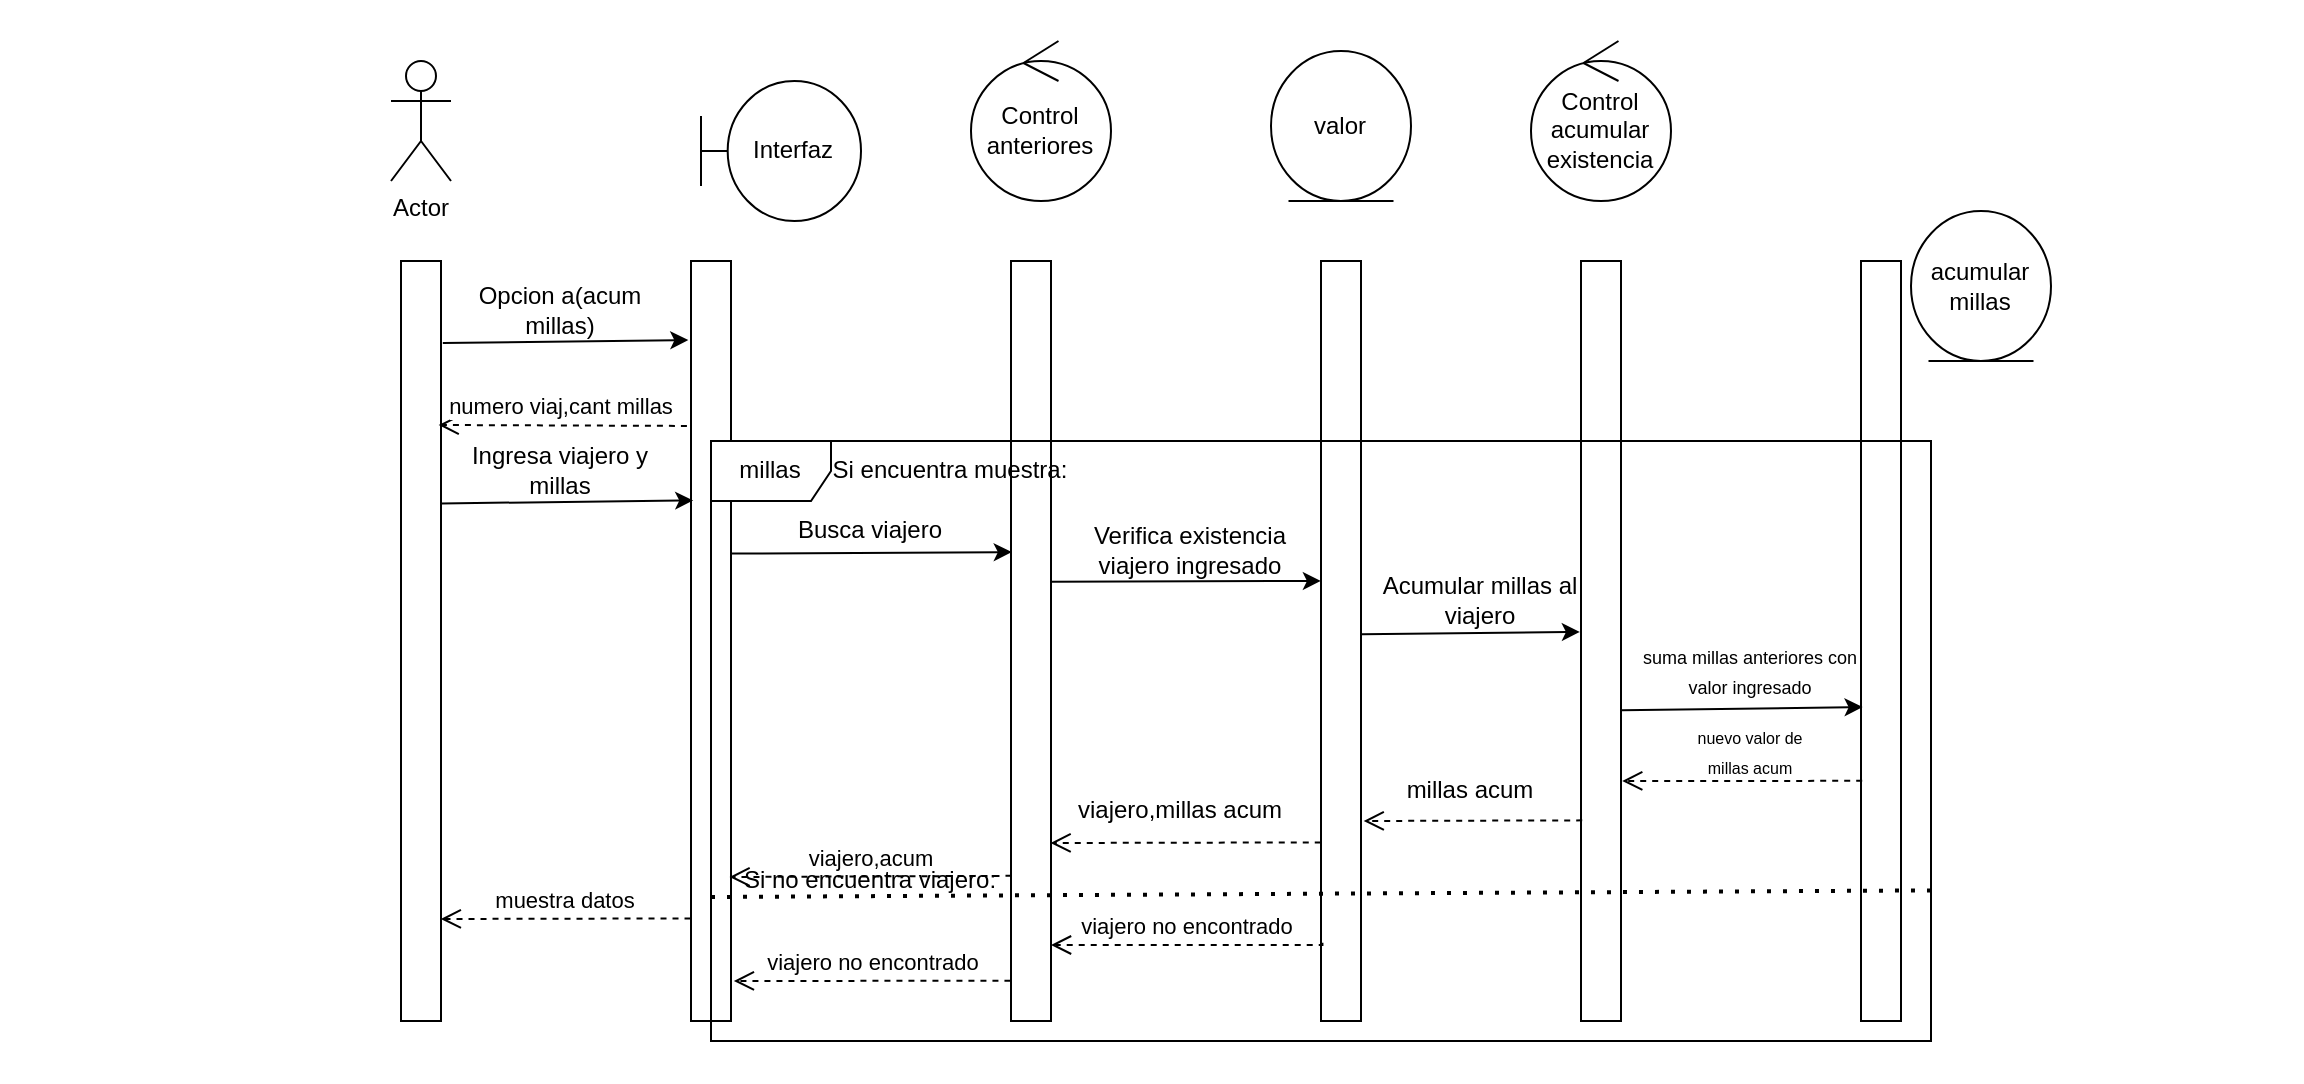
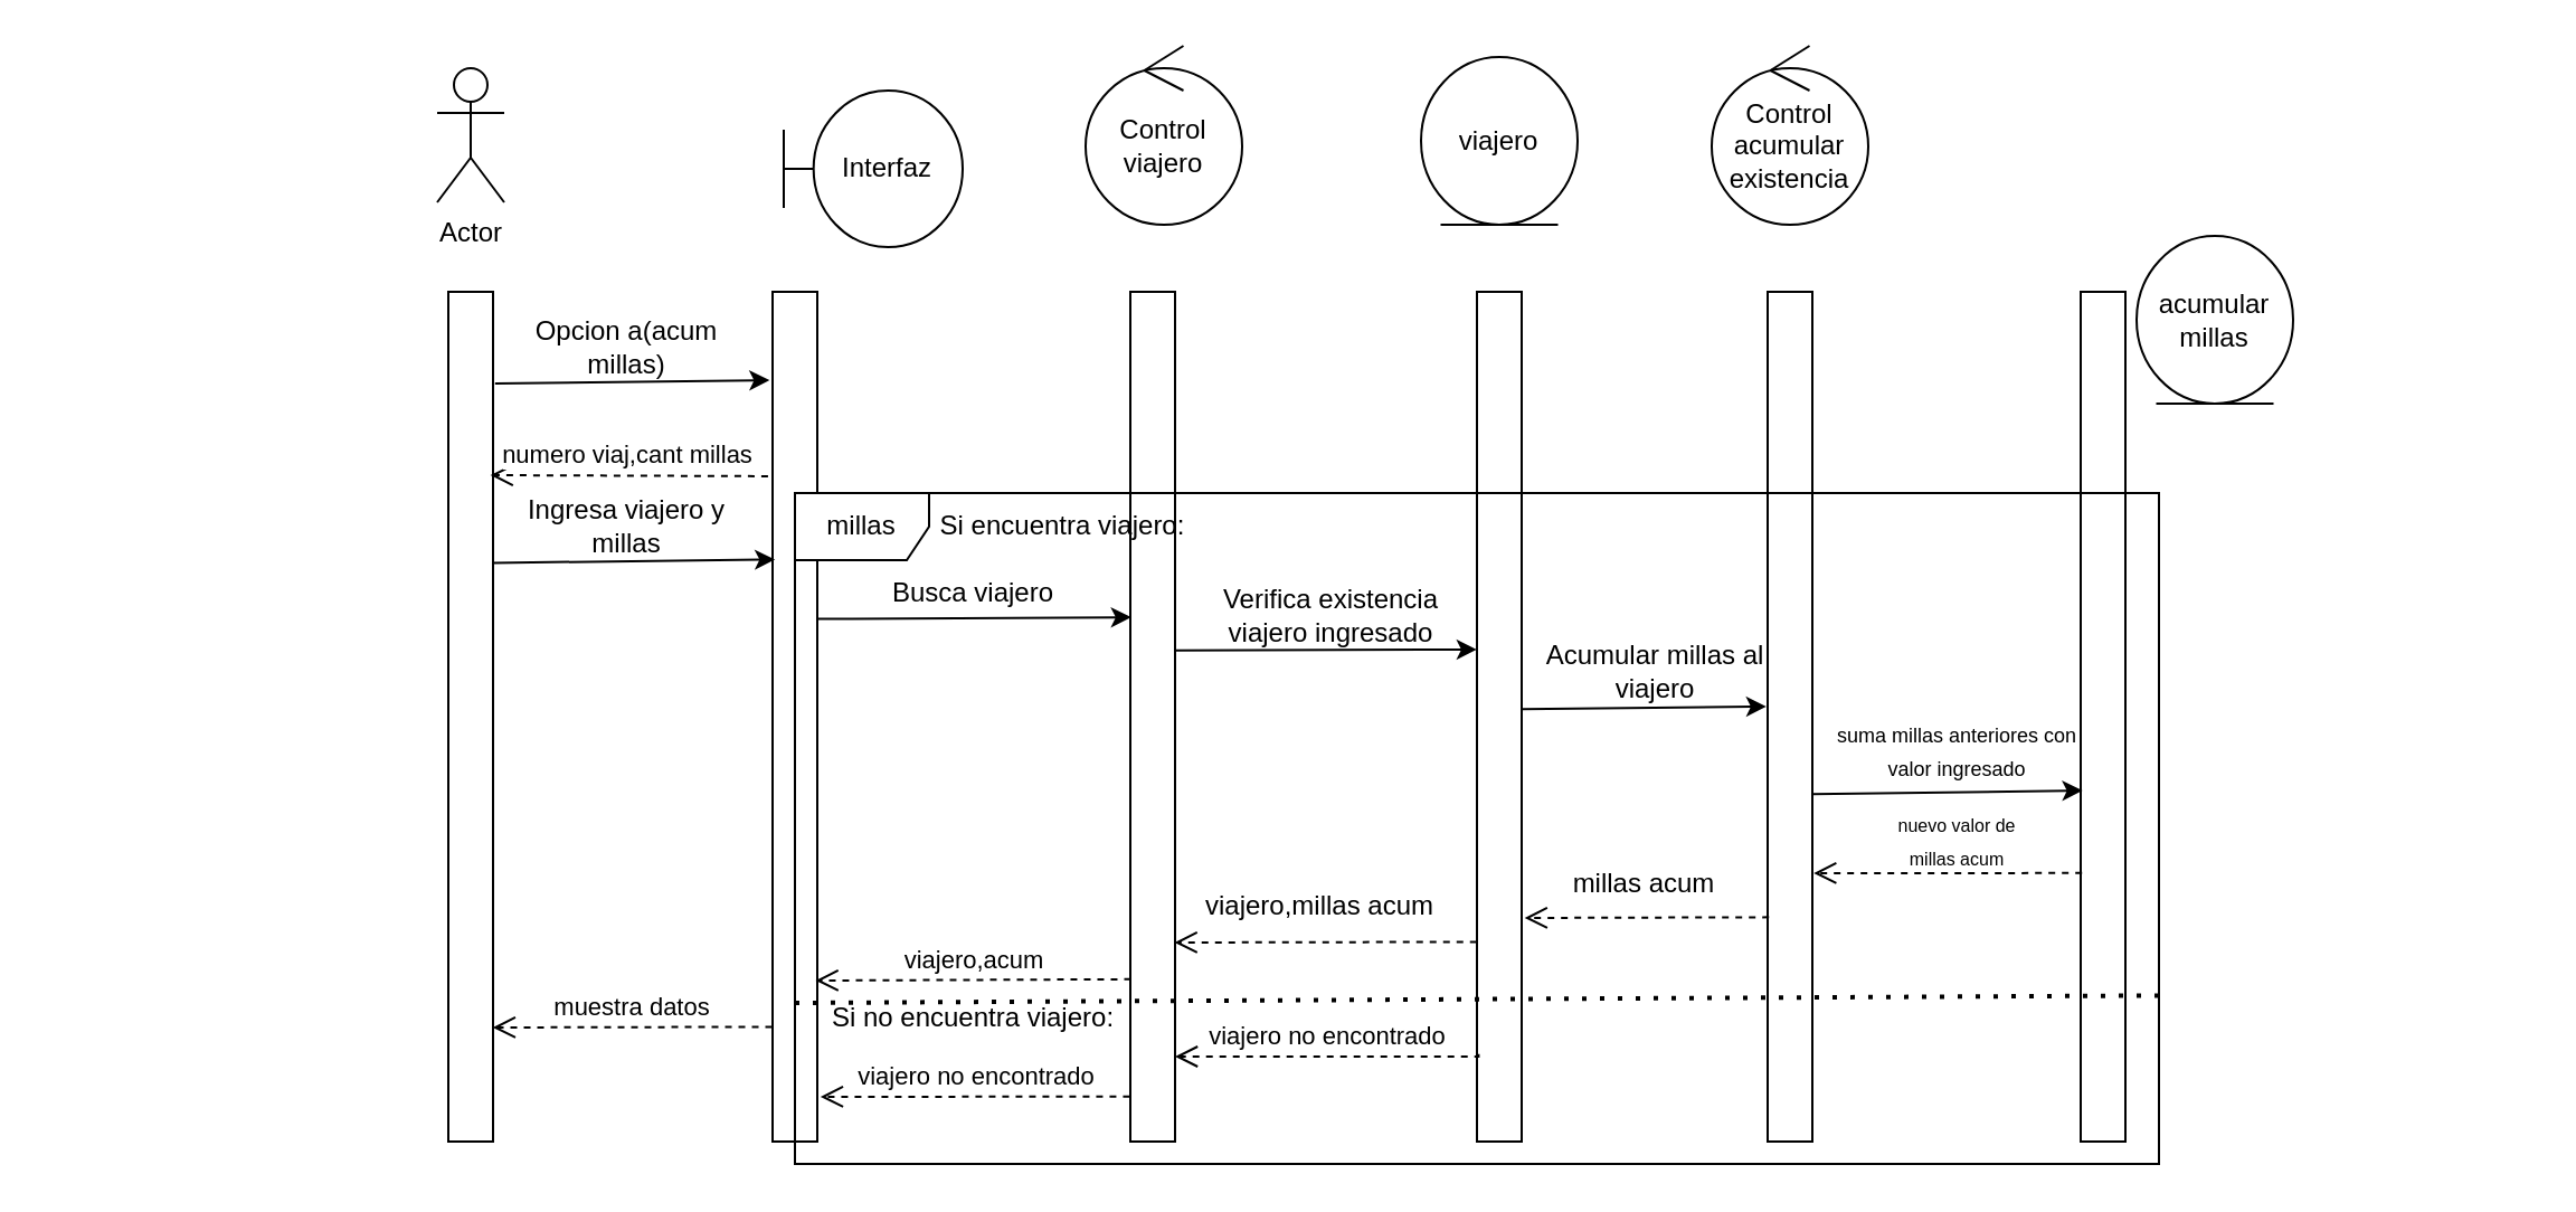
- <mxCell id="7" value="valor" style="ellipse;shape=umlEntity;whiteSpace=wrap;html=1;" vertex="1" parent="1"><mxGeometry x="635" y="25" width="70" height="75" as="geometry" /></mxCell>
+ <mxCell id="7" value="viajero" style="ellipse;shape=umlEntity;whiteSpace=wrap;html=1;" vertex="1" parent="1"><mxGeometry x="635" y="25" width="70" height="75" as="geometry" /></mxCell>
- <mxCell id="6" value="Control anteriores" style="ellipse;shape=umlControl;whiteSpace=wrap;html=1;" vertex="1" parent="1"><mxGeometry x="485" y="20" width="70" height="80" as="geometry" /></mxCell>
+ <mxCell id="6" value="Control viajero" style="ellipse;shape=umlControl;whiteSpace=wrap;html=1;" vertex="1" parent="1"><mxGeometry x="485" y="20" width="70" height="80" as="geometry" /></mxCell>
- <mxCell id="39" value="Si encuentra muestra:" style="text;html=1;strokeColor=none;fillColor=none;align=center;verticalAlign=middle;whiteSpace=wrap;rounded=0;" vertex="1" parent="1"><mxGeometry x="405" y="215" width="140" height="40" as="geometry" /></mxCell>
+ <mxCell id="39" value="Si encuentra viajero:" style="text;html=1;strokeColor=none;fillColor=none;align=center;verticalAlign=middle;whiteSpace=wrap;rounded=0;" vertex="1" parent="1"><mxGeometry x="405" y="215" width="140" height="40" as="geometry" /></mxCell>
- <mxCell id="38" value="Si no encuentra viajero:" style="text;html=1;strokeColor=none;fillColor=none;align=center;verticalAlign=middle;whiteSpace=wrap;rounded=0;" vertex="1" parent="1"><mxGeometry x="365" y="425" width="140" height="30" as="geometry" /></mxCell>
+ <mxCell id="38" value="Si no encuentra viajero:" style="text;html=1;strokeColor=none;fillColor=none;align=center;verticalAlign=middle;whiteSpace=wrap;rounded=0;" vertex="1" parent="1"><mxGeometry x="365" y="440" width="140" height="30" as="geometry" /></mxCell>
